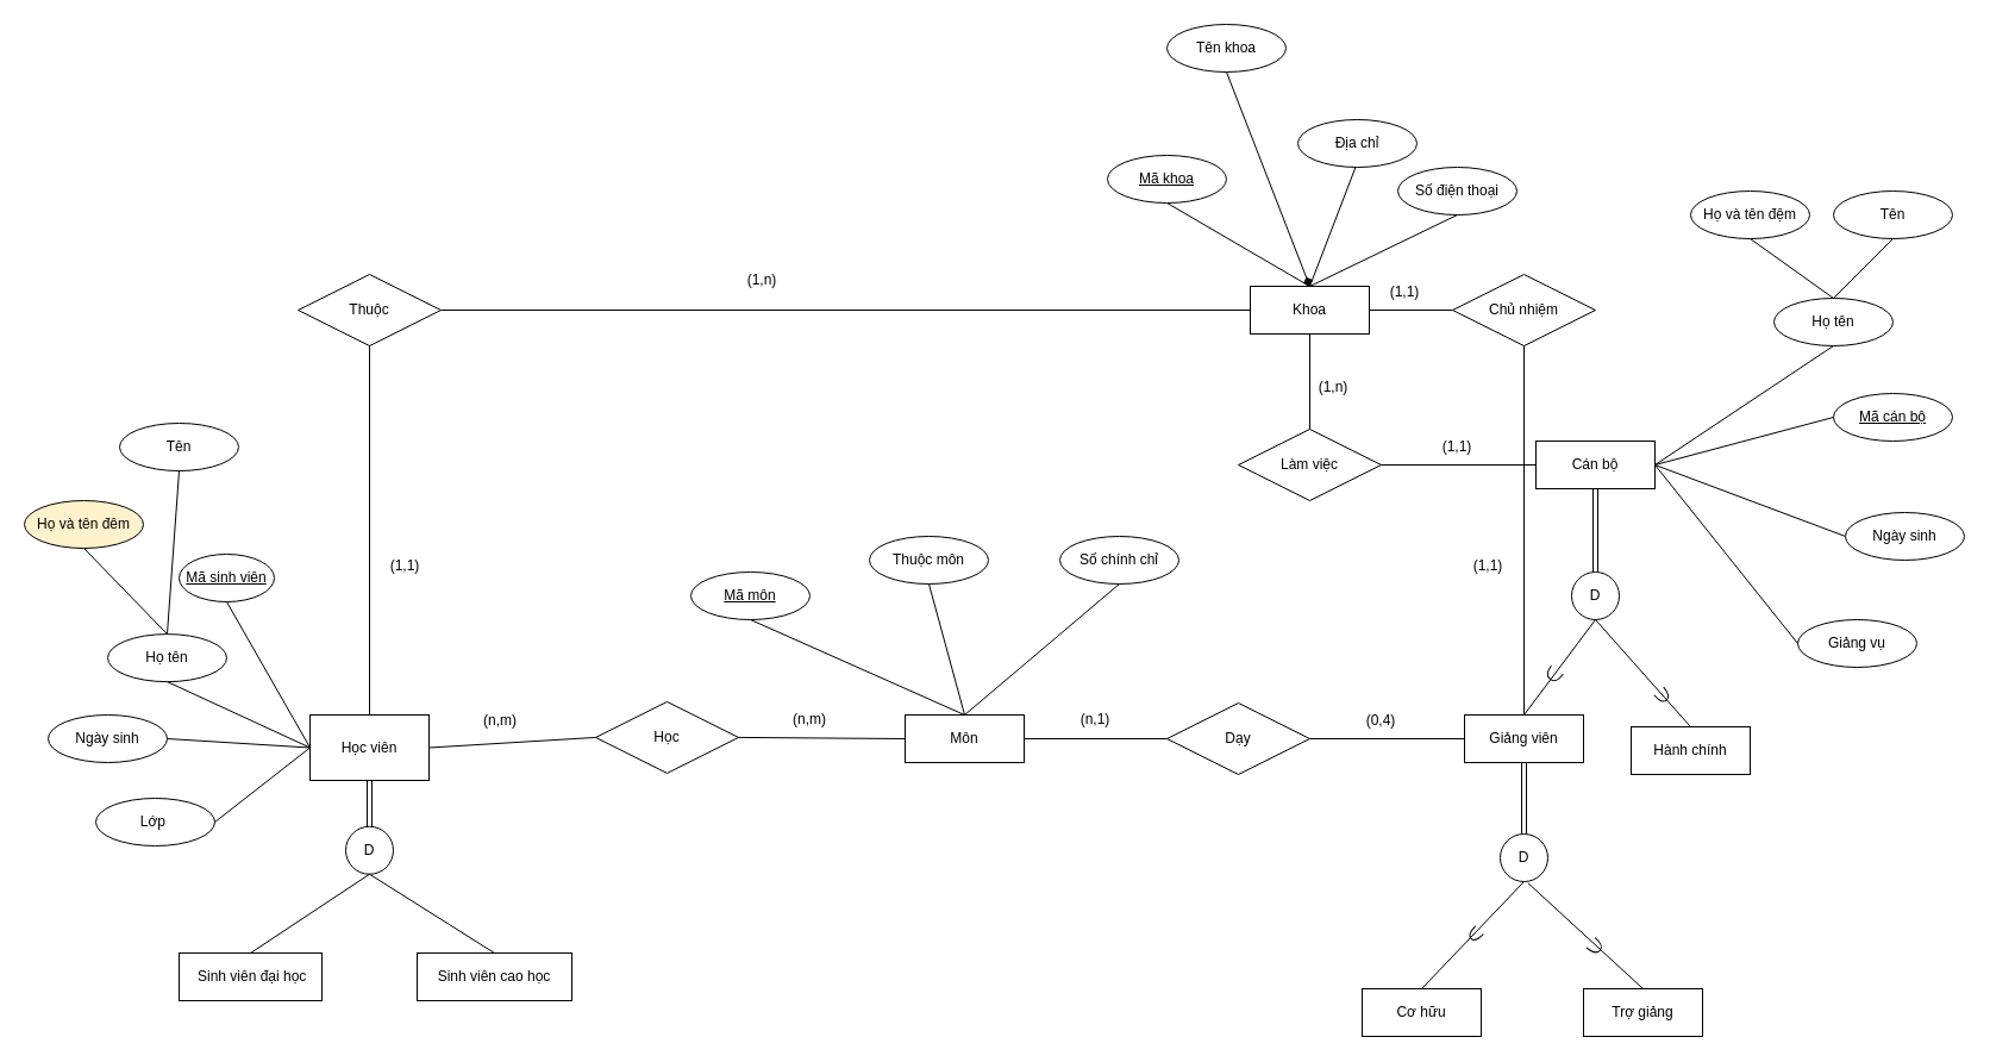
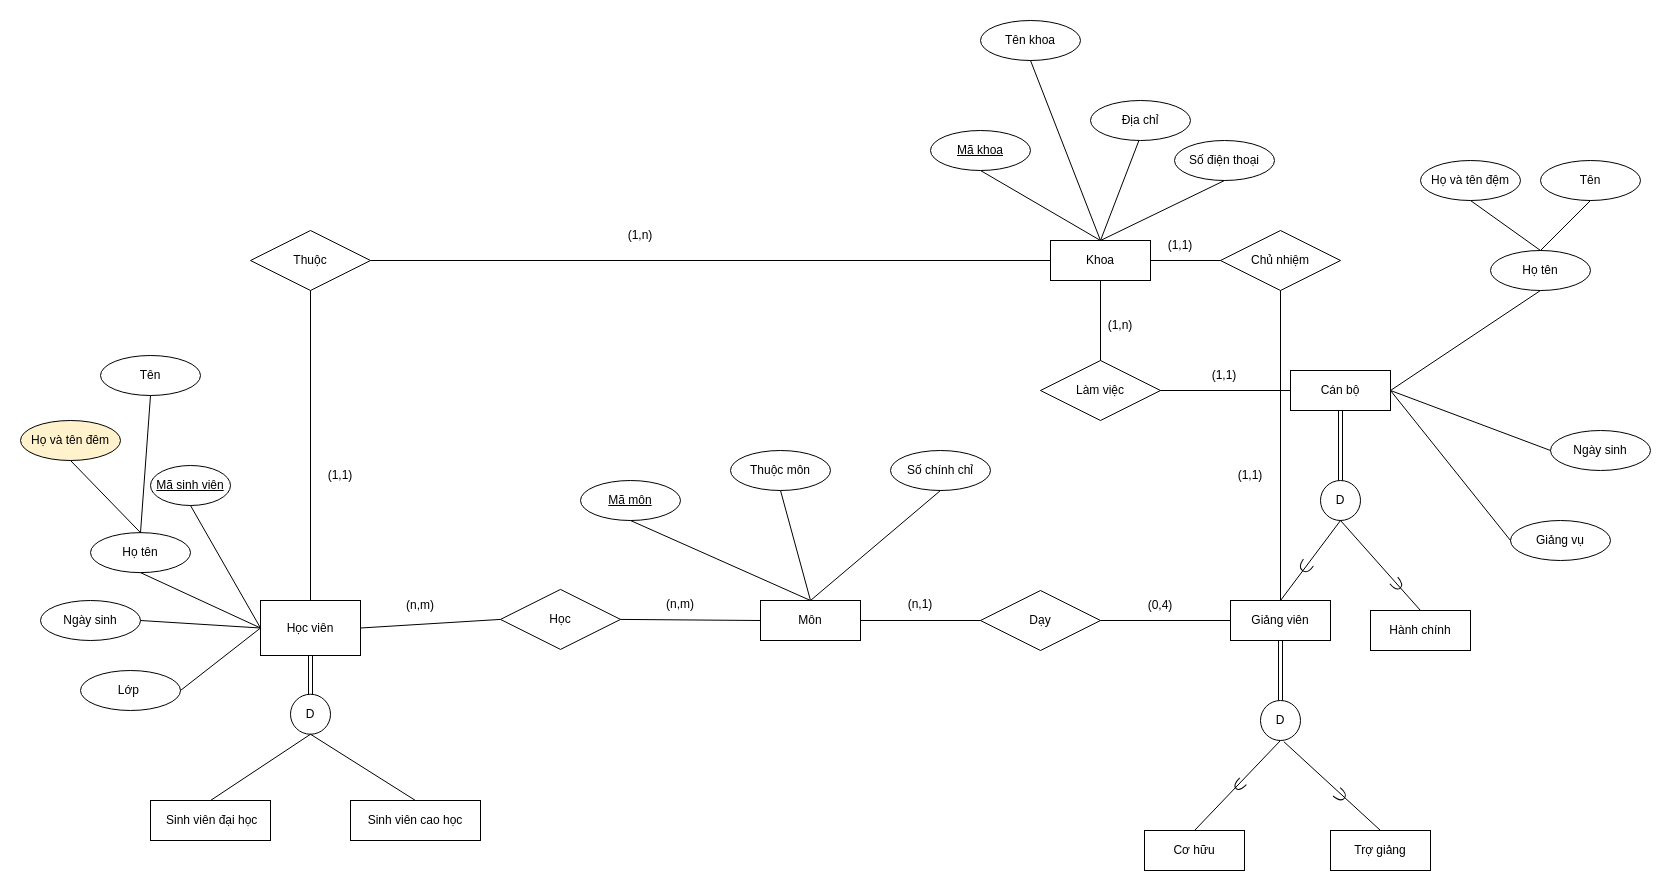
- <mxCell id="6" value="" style="endArrow=diamond;html=1;rounded=0;exitX=0.5;exitY=1;exitDx=0;exitDy=0;entryX=0.5;entryY=0;entryDx=0;entryDy=0;" edge="1" parent="1" source="5" target="2"><mxGeometry relative="1" as="geometry"><mxPoint x="1250" y="230" as="sourcePoint" /><mxPoint x="1090" y="230" as="targetPoint" /></mxGeometry></mxCell>
+ <mxCell id="6" value="" style="endArrow=none;html=1;rounded=0;exitX=0.5;exitY=1;exitDx=0;exitDy=0;entryX=0.5;entryY=0;entryDx=0;entryDy=0;" edge="1" parent="1" source="5" target="2"><mxGeometry relative="1" as="geometry"><mxPoint x="1250" y="230" as="sourcePoint" /><mxPoint x="1090" y="230" as="targetPoint" /></mxGeometry></mxCell>
- <mxCell id="67" value="Mã cán bộ" style="ellipse;whiteSpace=wrap;html=1;align=center;fontStyle=4;" vertex="1" parent="1"><mxGeometry x="1540" y="330" width="100" height="40" as="geometry" /></mxCell>
- <mxCell id="68" value="" style="endArrow=none;html=1;rounded=0;entryX=1;entryY=0.5;entryDx=0;entryDy=0;exitX=0;exitY=0.5;exitDx=0;exitDy=0;" edge="1" parent="1" source="67" target="18"><mxGeometry relative="1" as="geometry"><mxPoint x="1590" y="355" as="sourcePoint" /><mxPoint x="1400" y="560" as="targetPoint" /></mxGeometry></mxCell>
